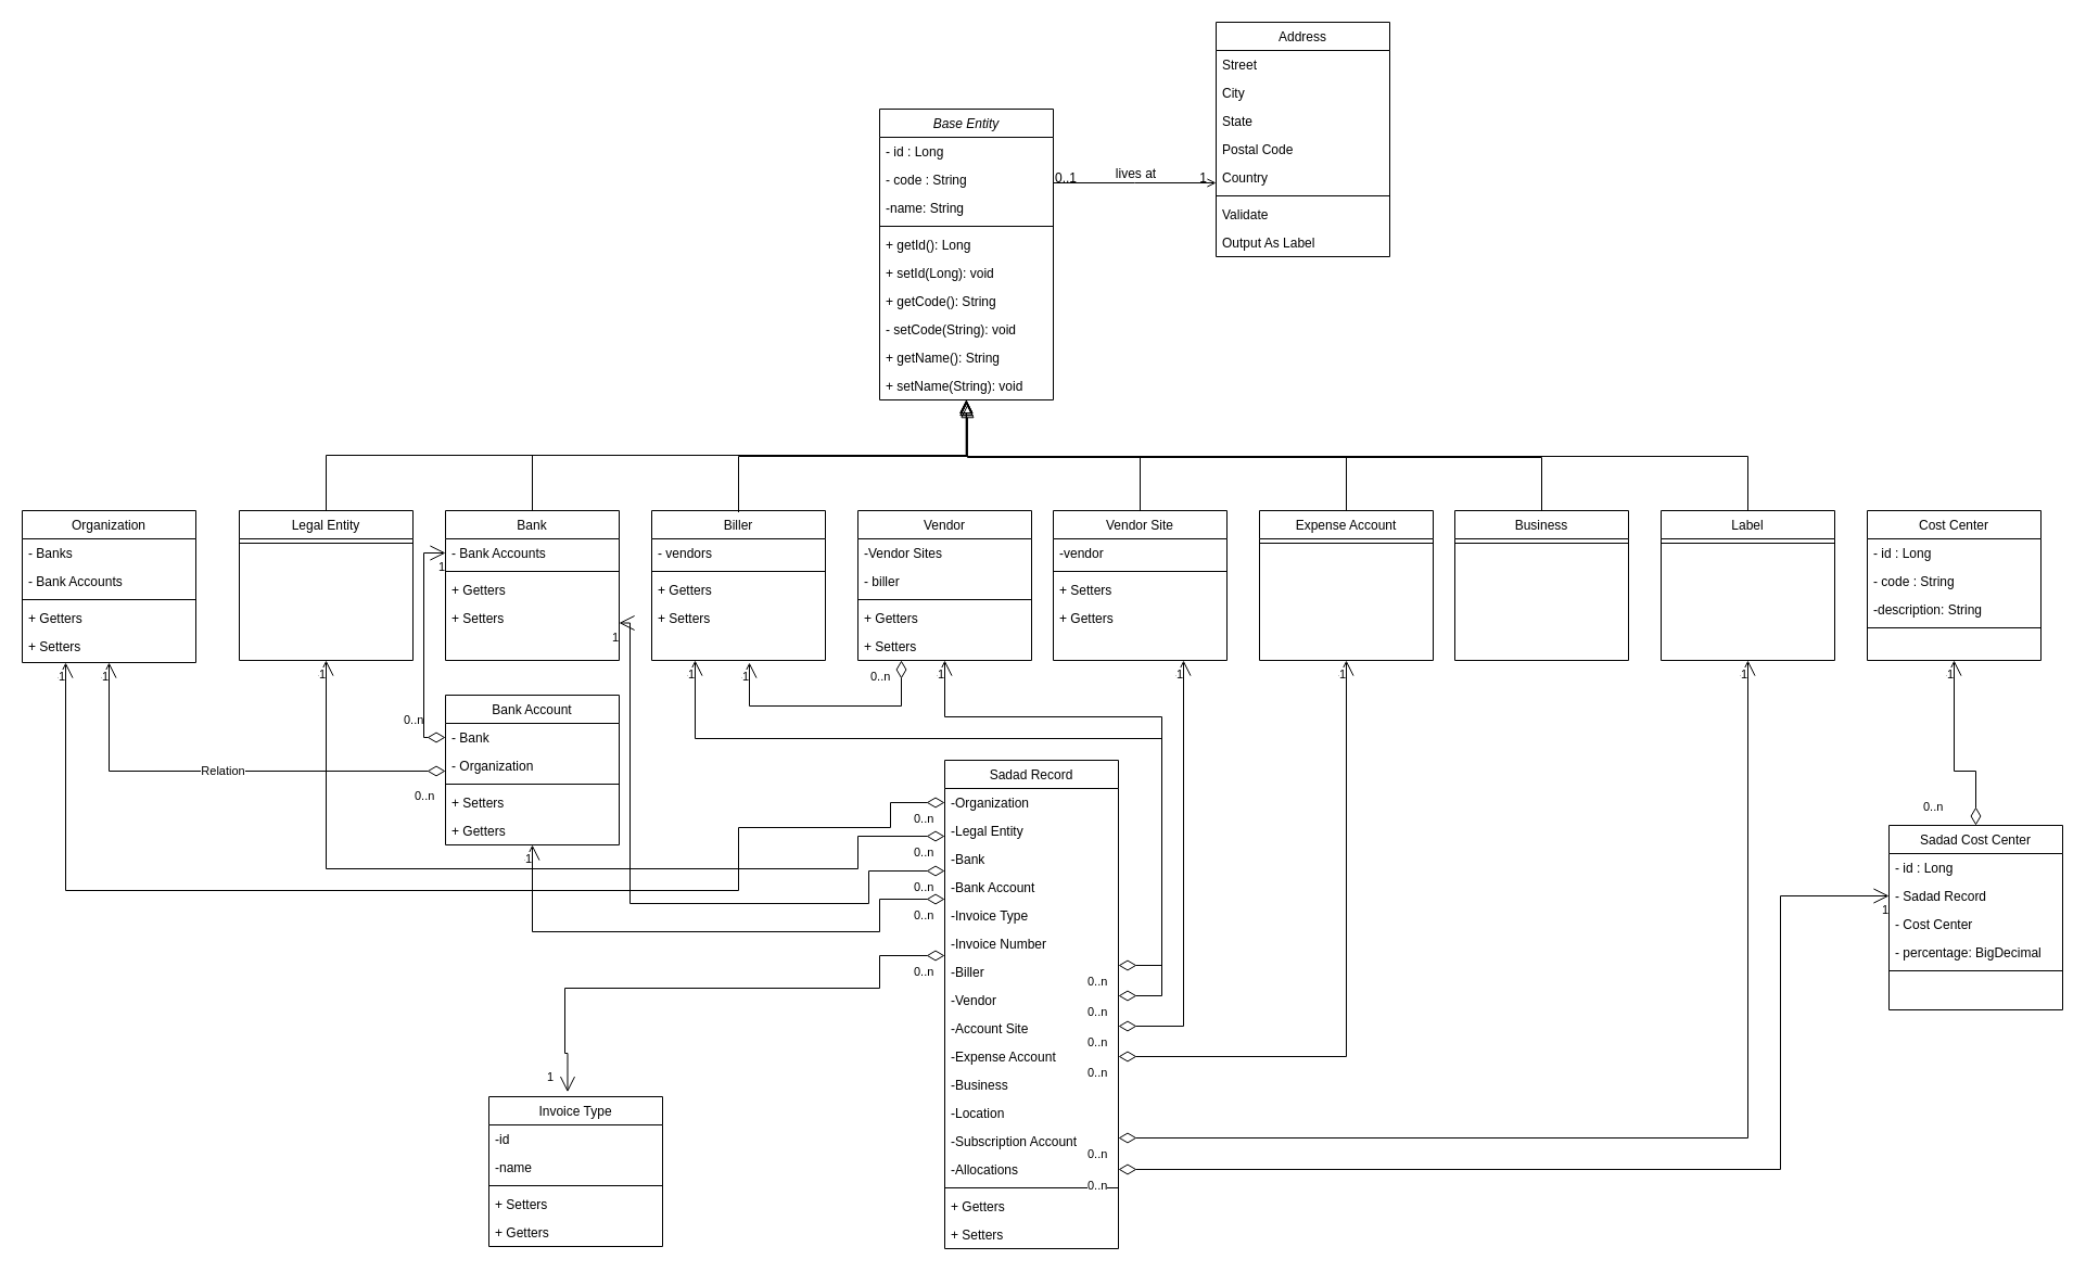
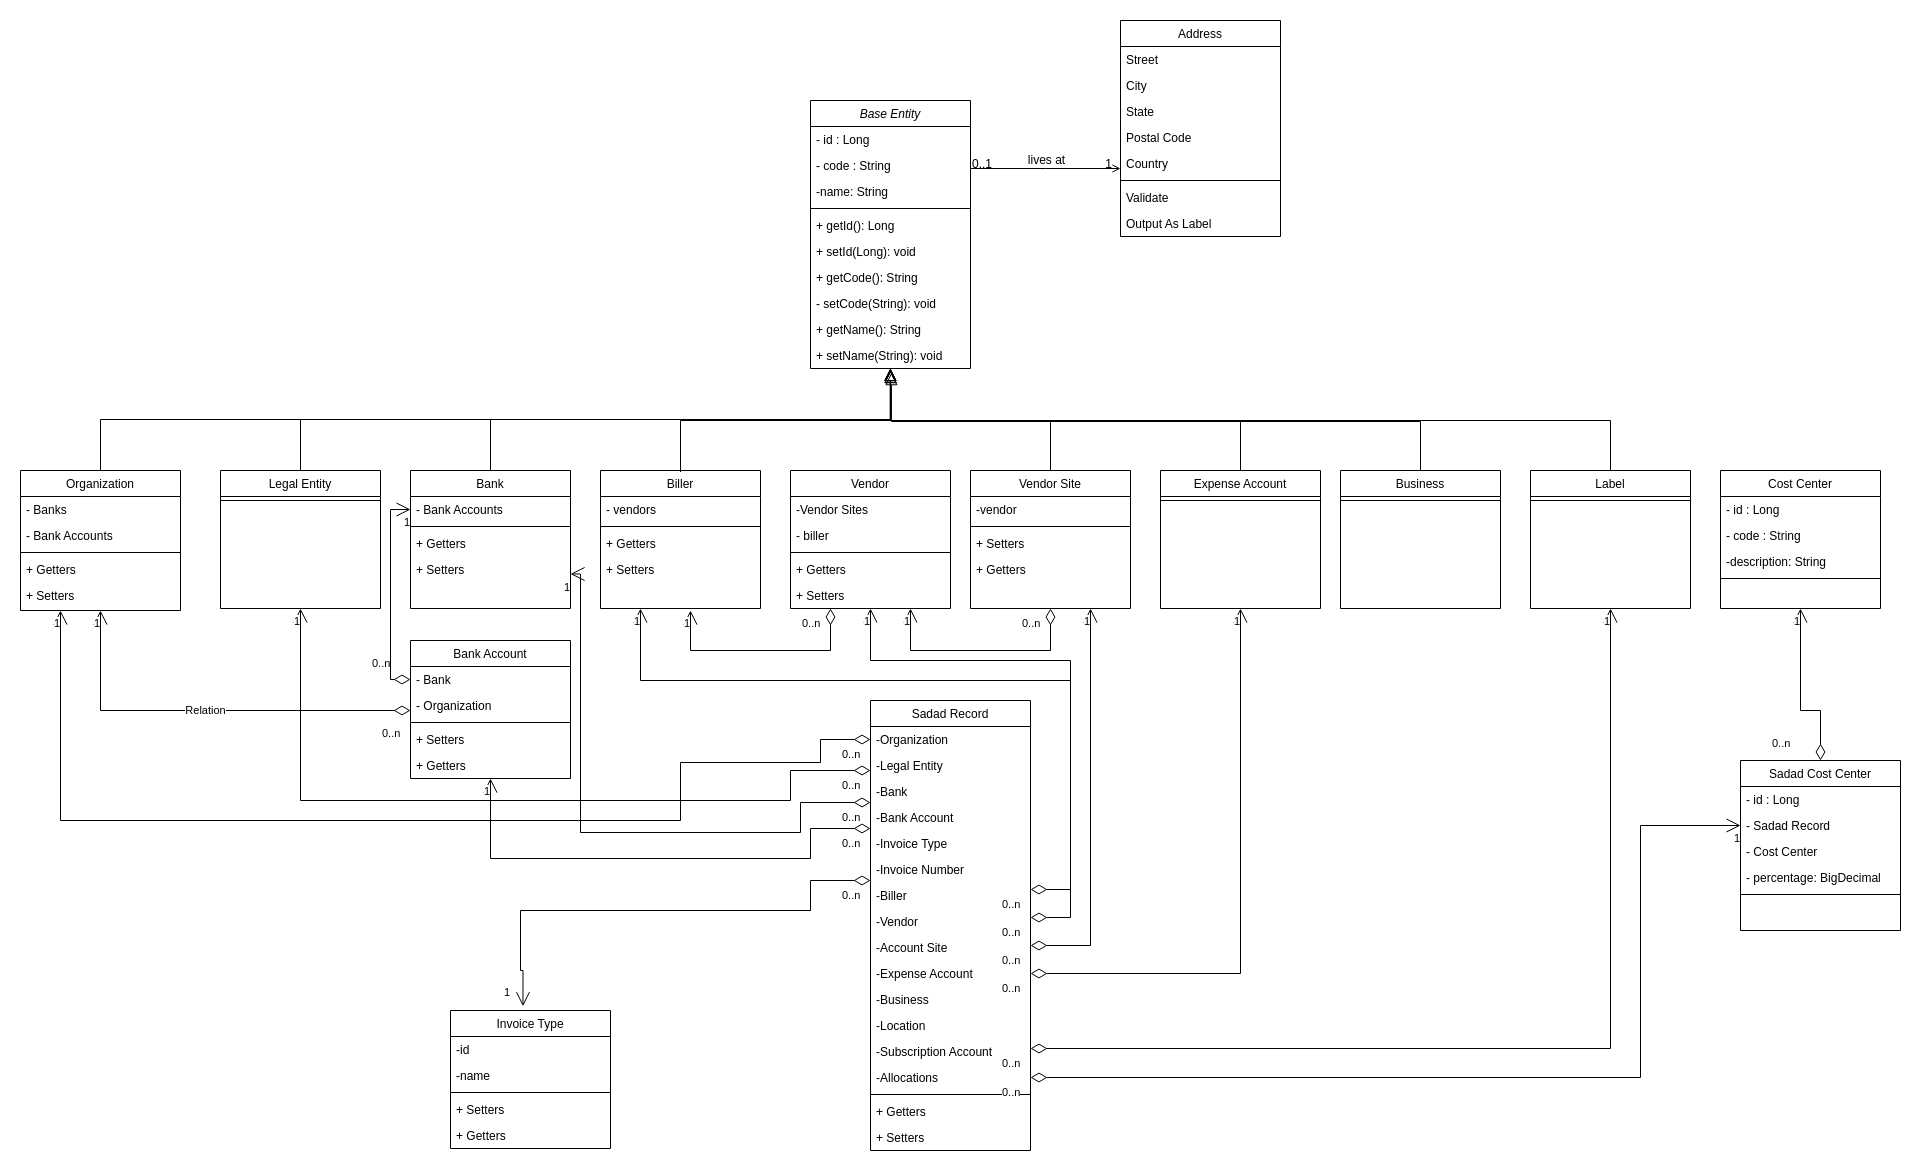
+ <mxCell id="19" value="" style="endArrow=block;endSize=10;endFill=0;shadow=0;strokeWidth=1;rounded=0;curved=0;edgeStyle=elbowEdgeStyle;elbow=vertical;entryX=0.5;entryY=1;entryDx=0;entryDy=0;" parent="1" source="13" target="2" edge="1"><mxGeometry width="160" relative="1" as="geometry"><mxPoint x="800" y="303" as="sourcePoint" /><mxPoint x="870" y="370" as="targetPoint" /></mxGeometry></mxCell>
+ <mxCell id="99" value="" style="endArrow=open;html=1;endSize=12;startArrow=diamondThin;startSize=14;startFill=0;edgeStyle=orthogonalEdgeStyle;rounded=0;exitX=0.5;exitY=1;exitDx=0;exitDy=0;entryX=0.75;entryY=1;entryDx=0;entryDy=0;" edge="1" parent="1" source="52" target="46"><mxGeometry relative="1" as="geometry"><mxPoint x="790" y="820" as="sourcePoint" /><mxPoint x="930" y="630" as="targetPoint" /><Array as="points"><mxPoint x="1050" y="650" /><mxPoint x="910" y="650" /></Array></mxGeometry></mxCell>
+ <mxCell id="100" value="0..n" style="edgeLabel;resizable=0;html=1;align=left;verticalAlign=top;" connectable="0" vertex="1" parent="99"><mxGeometry x="-1" relative="1" as="geometry"><mxPoint x="-30" y="2" as="offset" /></mxGeometry></mxCell>
+ <mxCell id="101" value="1" style="edgeLabel;resizable=0;html=1;align=right;verticalAlign=top;" connectable="0" vertex="1" parent="99"><mxGeometry x="1" relative="1" as="geometry" /></mxCell>
